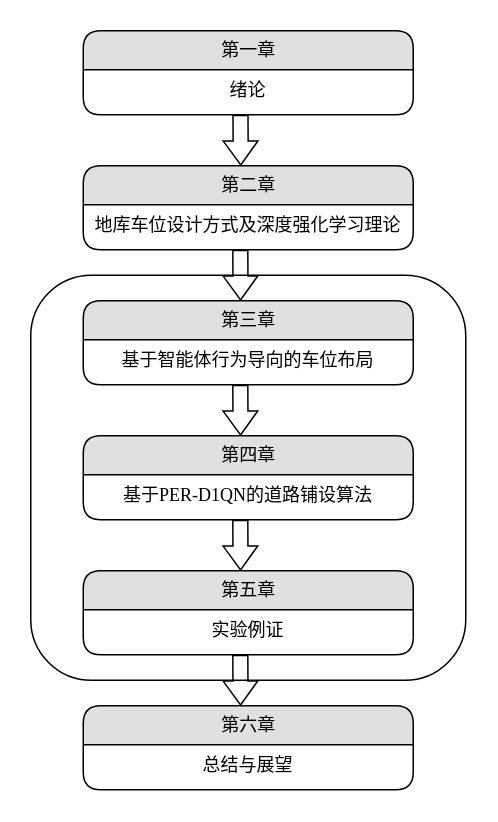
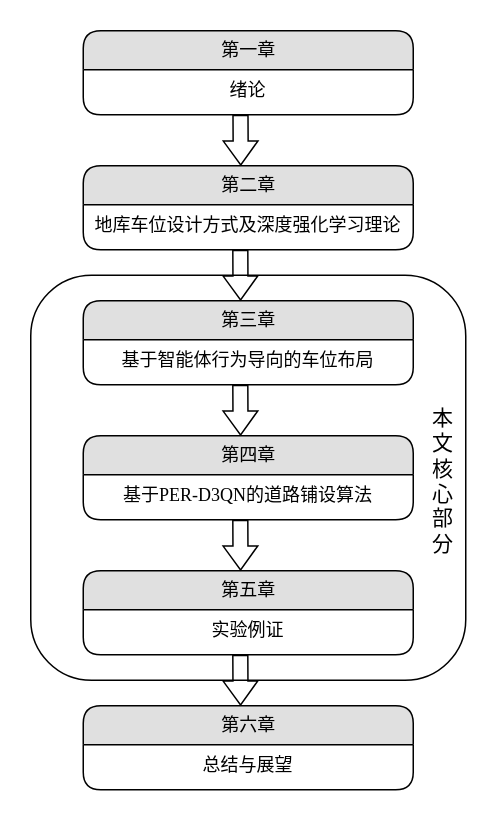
+ <mxCell id="20" value="&lt;font face=&quot;宋体&quot; style=&quot;font-size: 14px;&quot;&gt;本文核心部分&lt;/font&gt;" style="text;html=1;strokeColor=none;fillColor=none;align=center;verticalAlign=middle;whiteSpace=wrap;rounded=0;fontFamily=宋体;" parent="1" vertex="1"><mxGeometry x="286" y="278.5" width="17.5" height="85" as="geometry" /></mxCell>
- <mxCell id="10" value="基于PER-D1QN的道路铺设算法" style="text;html=1;strokeColor=none;fillColor=none;spacingLeft=4;spacingRight=4;whiteSpace=wrap;overflow=hidden;rotatable=0;points=[[0,0.5],[1,0.5]];portConstraint=eastwest;align=center;fontFamily=宋体;" parent="9" vertex="1"><mxGeometry y="26" width="220" height="30" as="geometry" /></mxCell>
+ <mxCell id="10" value="基于PER-D3QN的道路铺设算法" style="text;html=1;strokeColor=none;fillColor=none;spacingLeft=4;spacingRight=4;whiteSpace=wrap;overflow=hidden;rotatable=0;points=[[0,0.5],[1,0.5]];portConstraint=eastwest;align=center;fontFamily=宋体;" parent="9" vertex="1"><mxGeometry y="26" width="220" height="30" as="geometry" /></mxCell>
